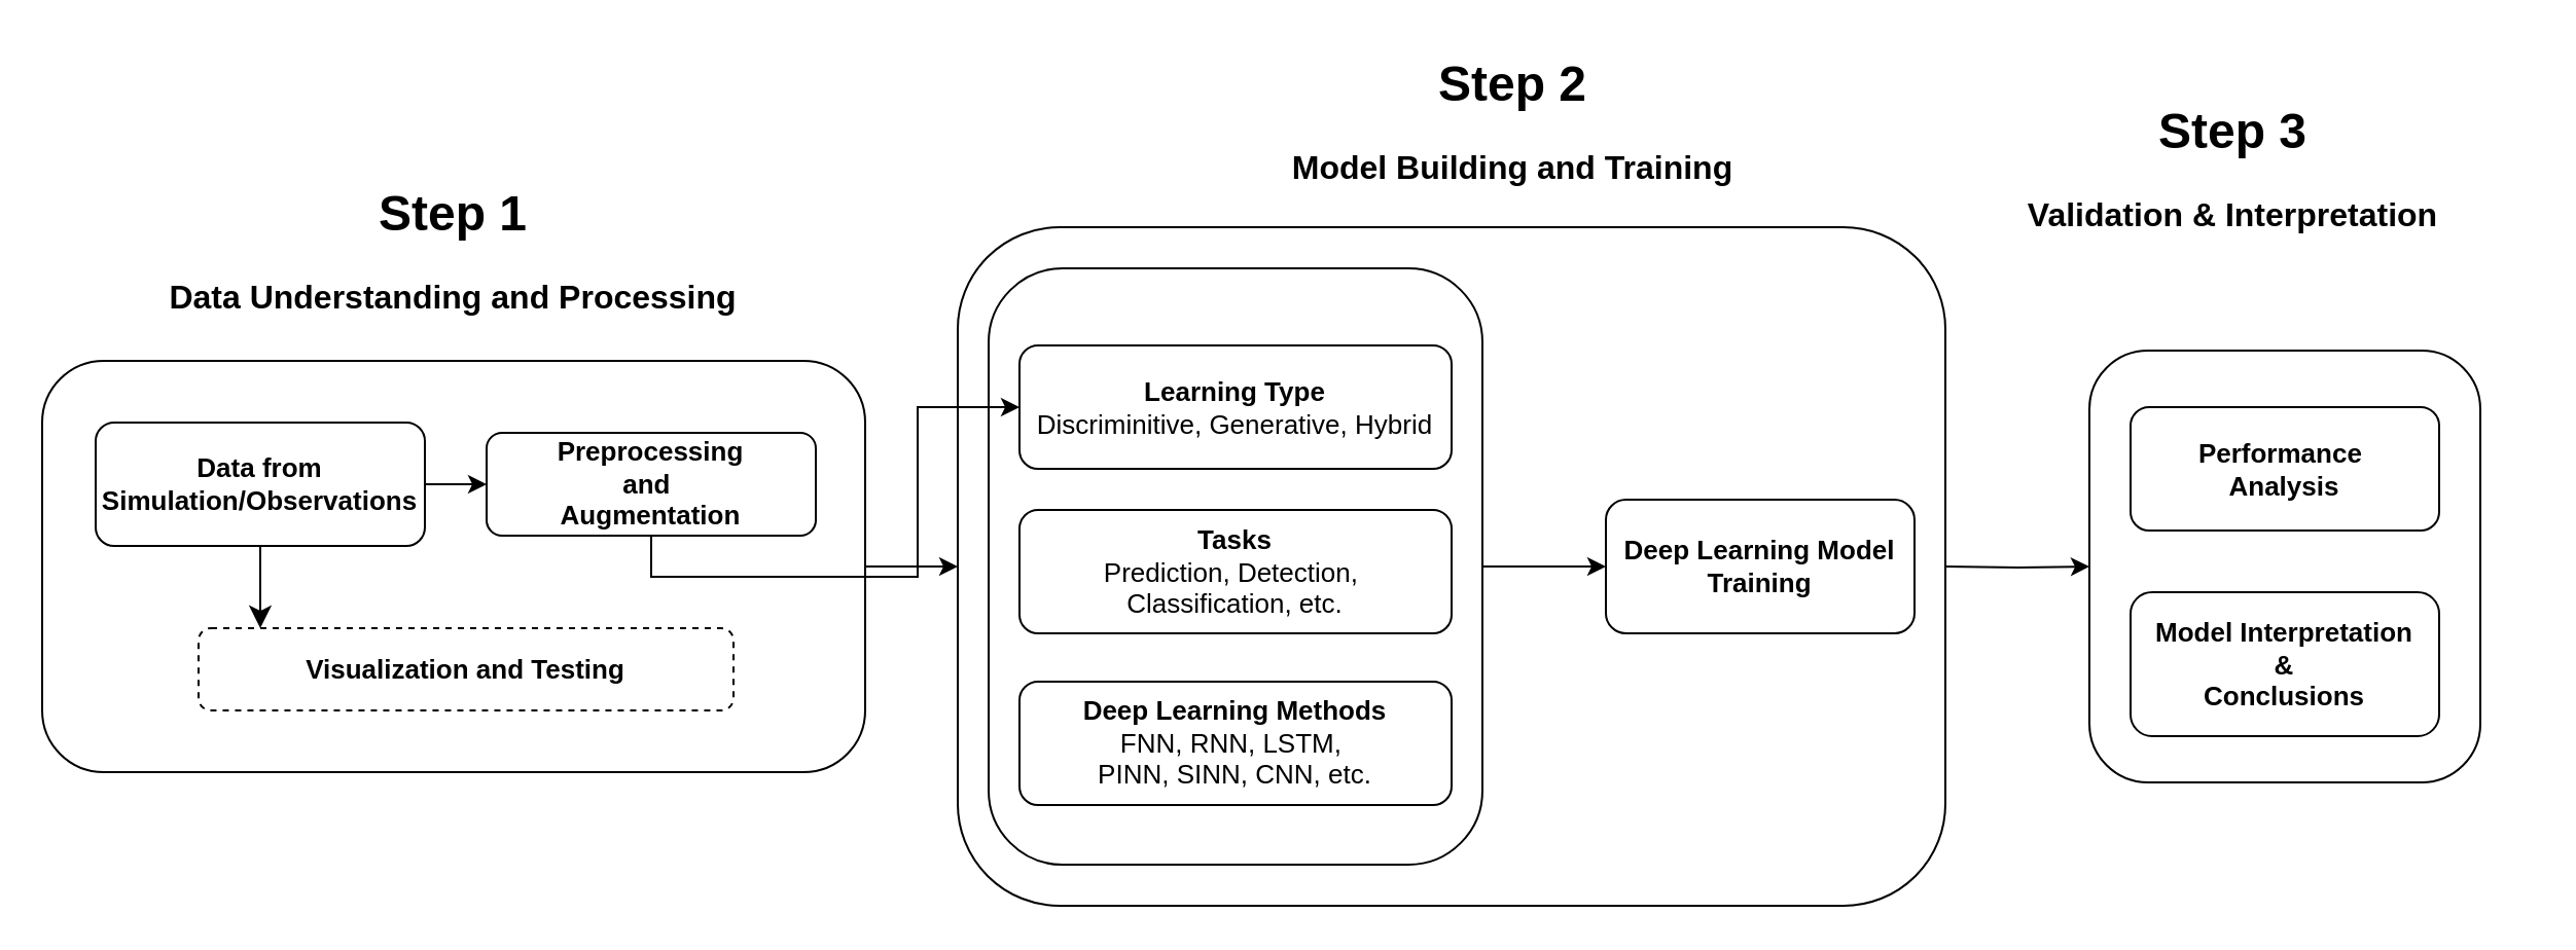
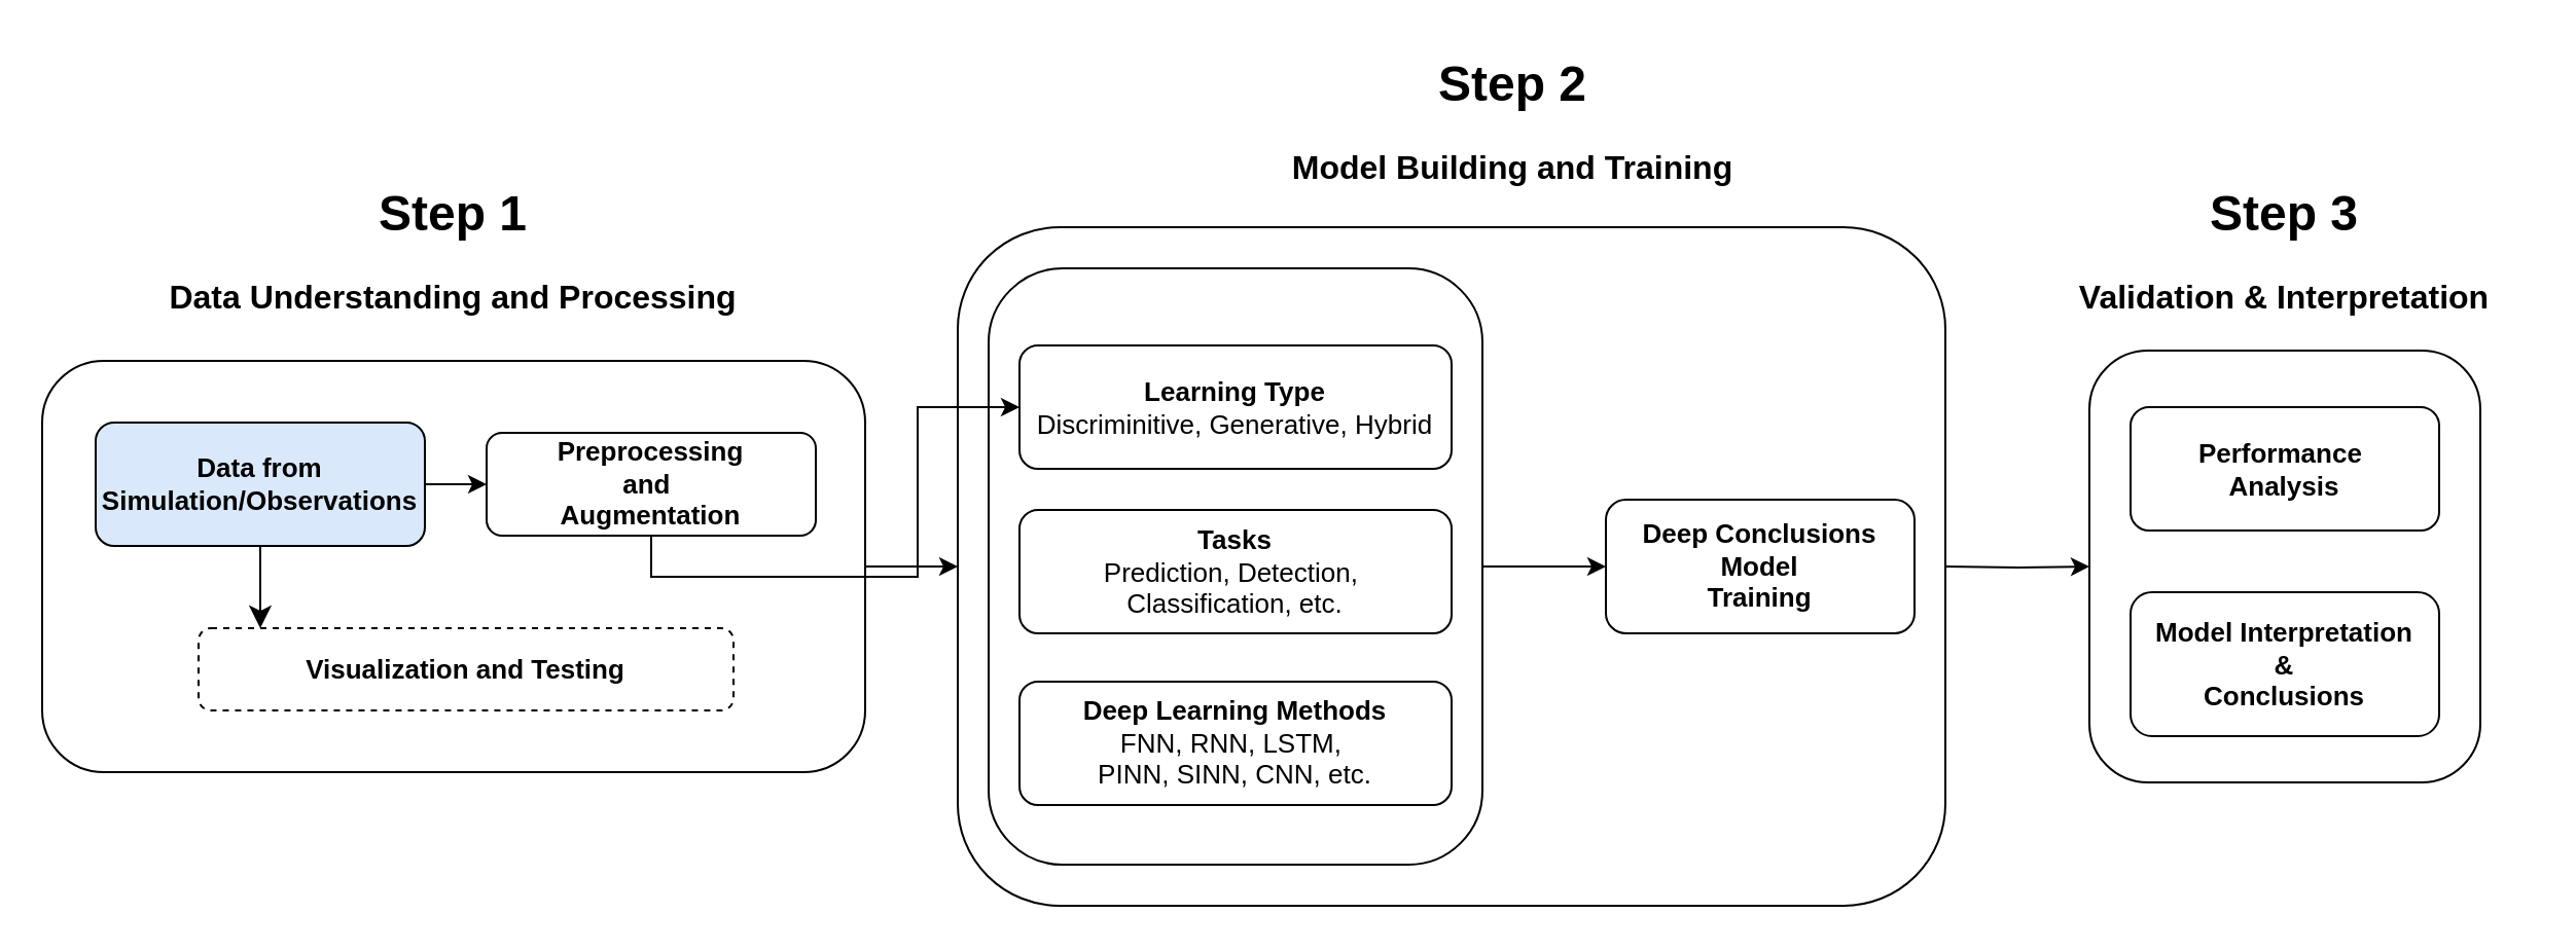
- <mxCell id="24" value="&lt;h1 style=&quot;margin-top: 0px;&quot;&gt;Step 3&lt;/h1&gt;&lt;p&gt;&lt;b&gt;&lt;font style=&quot;font-size: 16px;&quot;&gt;Validation &amp;amp; Interpretation&lt;/font&gt;&lt;/b&gt;&lt;/p&gt;" style="text;html=1;whiteSpace=wrap;overflow=hidden;rounded=0;align=center;" vertex="1" parent="2"><mxGeometry x="945" y="22.5" width="240" height="77.5" as="geometry" /></mxCell>
+ <mxCell id="24" value="&lt;h1 style=&quot;margin-top: 0px;&quot;&gt;Step 3&lt;/h1&gt;&lt;p&gt;&lt;b&gt;&lt;font style=&quot;font-size: 16px;&quot;&gt;Validation &amp;amp; Interpretation&lt;/font&gt;&lt;/b&gt;&lt;/p&gt;" style="text;html=1;whiteSpace=wrap;overflow=hidden;rounded=0;align=center;" vertex="1" parent="2"><mxGeometry x="970" y="62.5" width="240" height="77.5" as="geometry" /></mxCell>
- <mxCell id="11" value="&lt;b style=&quot;font-size: 13px;&quot;&gt;Data from Simulation/Observations&lt;/b&gt;" style="rounded=1;whiteSpace=wrap;html=1;fontSize=13;glass=0;strokeWidth=1;shadow=0;" parent="2" vertex="1"><mxGeometry x="26" y="185" width="160" height="60" as="geometry" /></mxCell>
+ <mxCell id="11" value="&lt;b style=&quot;font-size: 13px;&quot;&gt;Data from Simulation/Observations&lt;/b&gt;" style="rounded=1;whiteSpace=wrap;html=1;fontSize=13;glass=0;strokeWidth=1;shadow=0;fillColor=#dae8fc;" parent="2" vertex="1"><mxGeometry x="26" y="185" width="160" height="60" as="geometry" /></mxCell>
- <mxCell id="18" value="&lt;b style=&quot;font-size: 13px;&quot;&gt;Deep Learning Model&lt;/b&gt;&lt;div style=&quot;font-size: 13px;&quot;&gt;&lt;b style=&quot;font-size: 13px;&quot;&gt;Training&lt;/b&gt;&lt;/div&gt;" style="rounded=1;whiteSpace=wrap;html=1;fontSize=13;" vertex="1" parent="2"><mxGeometry x="760" y="222.5" width="150" height="65" as="geometry" /></mxCell>
+ <mxCell id="18" value="&lt;b style=&quot;font-size: 13px;&quot;&gt;Deep Conclusions Model&lt;/b&gt;&lt;div style=&quot;font-size: 13px;&quot;&gt;&lt;b style=&quot;font-size: 13px;&quot;&gt;Training&lt;/b&gt;&lt;/div&gt;" style="rounded=1;whiteSpace=wrap;html=1;fontSize=13;" vertex="1" parent="2"><mxGeometry x="760" y="222.5" width="150" height="65" as="geometry" /></mxCell>
